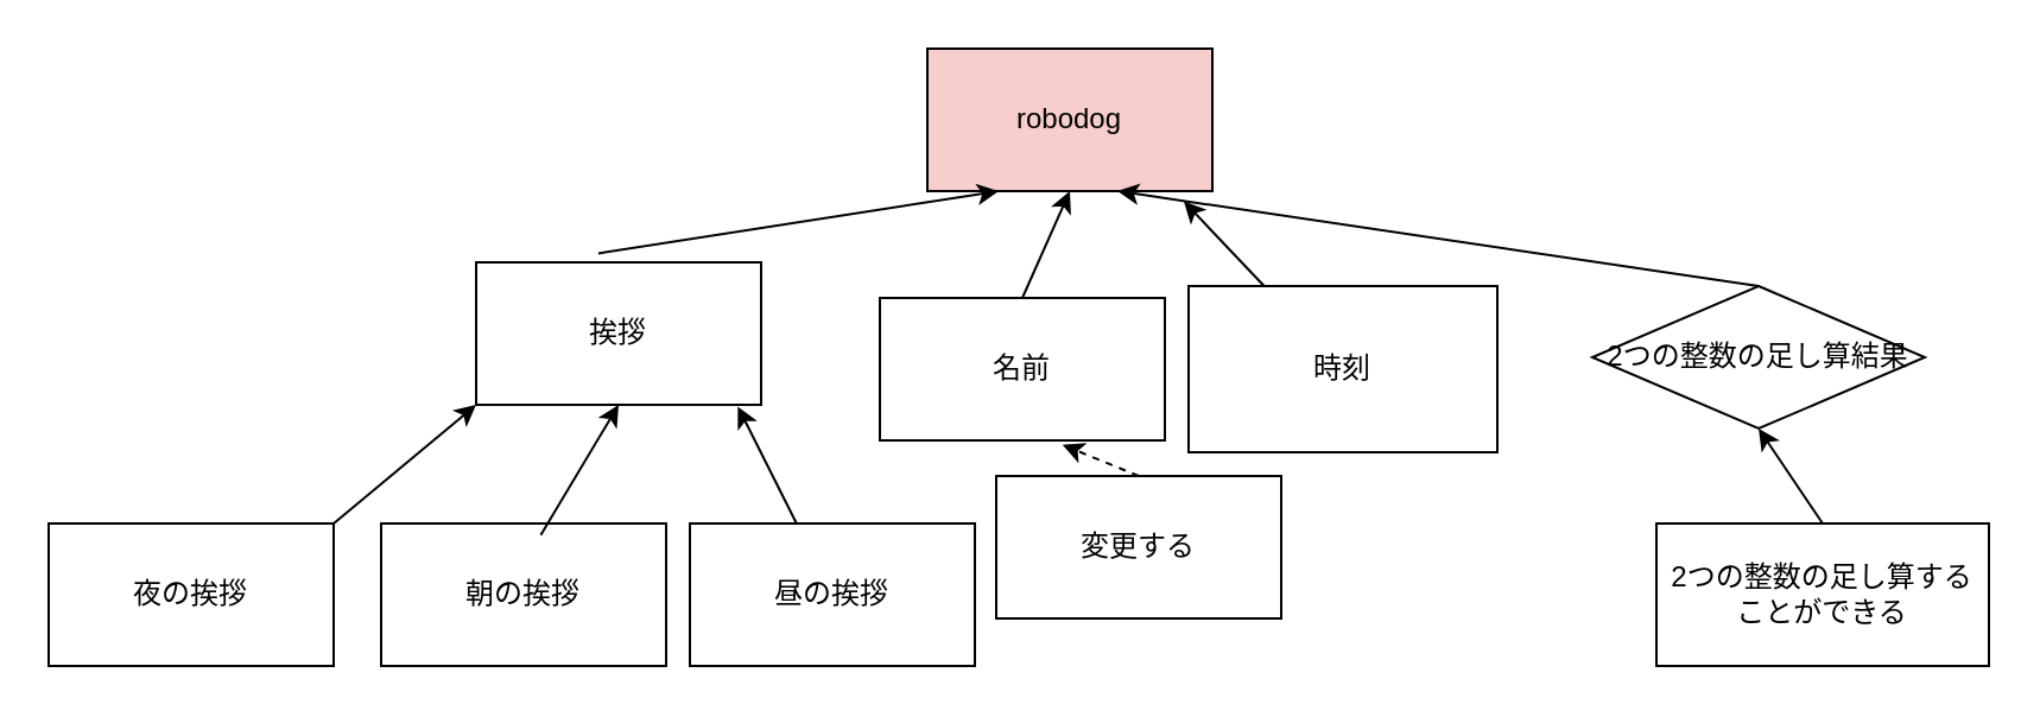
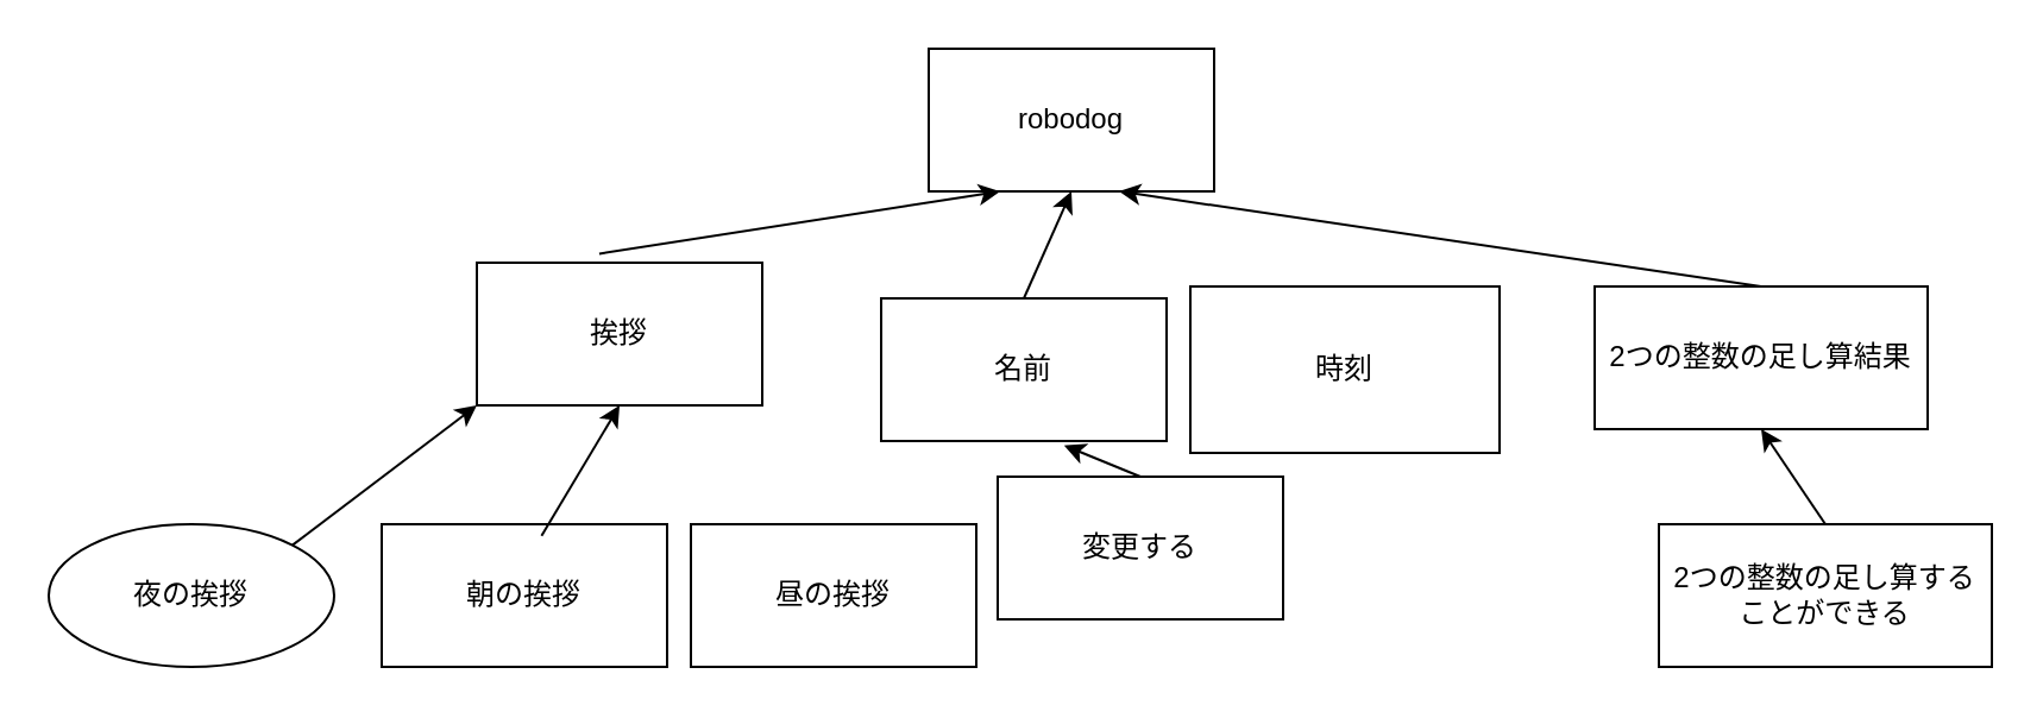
- <mxCell id="2" value="robodog" style="rounded=0;whiteSpace=wrap;html=1;fillColor=#f8cecc;" vertex="1" parent="1"><mxGeometry x="390" y="20" width="120" height="60" as="geometry" /></mxCell>
+ <mxCell id="2" value="robodog" style="rounded=0;whiteSpace=wrap;html=1;" vertex="1" parent="1"><mxGeometry x="390" y="20" width="120" height="60" as="geometry" /></mxCell>
- <mxCell id="10" value="" style="endArrow=classic;html=1;entryX=0.9;entryY=1.072;entryDx=0;entryDy=0;entryPerimeter=0;" edge="1" parent="1" source="4" target="2"><mxGeometry width="50" height="50" relative="1" as="geometry"><mxPoint x="390" y="389" as="sourcePoint" /><mxPoint x="356" y="340" as="targetPoint" /></mxGeometry></mxCell>
- <mxCell id="14" value="2つの整数の足し算結果" style="rhombus;whiteSpace=wrap;html=1;" vertex="1" parent="1"><mxGeometry x="670" y="120" width="140" height="60" as="geometry" /></mxCell>
+ <mxCell id="14" value="2つの整数の足し算結果" style="rounded=0;whiteSpace=wrap;html=1;" vertex="1" parent="1"><mxGeometry x="670" y="120" width="140" height="60" as="geometry" /></mxCell>
- <mxCell id="15" value="" style="endArrow=classic;html=1;entryX=0.641;entryY=1.031;entryDx=0;entryDy=0;entryPerimeter=0;exitX=0.5;exitY=0;exitDx=0;exitDy=0;dashed=1;" edge="1" parent="1" source="13" target="5"><mxGeometry width="50" height="50" relative="1" as="geometry"><mxPoint x="471.25" y="220" as="sourcePoint" /><mxPoint x="428.75" y="160" as="targetPoint" /></mxGeometry></mxCell>
+ <mxCell id="15" value="" style="endArrow=classic;html=1;entryX=0.641;entryY=1.031;entryDx=0;entryDy=0;entryPerimeter=0;exitX=0.5;exitY=0;exitDx=0;exitDy=0;" edge="1" parent="1" source="13" target="5"><mxGeometry width="50" height="50" relative="1" as="geometry"><mxPoint x="471.25" y="220" as="sourcePoint" /><mxPoint x="428.75" y="160" as="targetPoint" /></mxGeometry></mxCell>
- <mxCell id="9" value="" style="endArrow=classic;html=1;entryX=0.918;entryY=1.012;entryDx=0;entryDy=0;entryPerimeter=0;" edge="1" parent="1" source="8" target="6"><mxGeometry width="50" height="50" relative="1" as="geometry"><mxPoint x="400" y="280" as="sourcePoint" /><mxPoint x="450" y="230" as="targetPoint" /></mxGeometry></mxCell>
- <mxCell id="7" value="夜の挨拶" style="rounded=0;whiteSpace=wrap;html=1;" vertex="1" parent="1"><mxGeometry x="20" y="220" width="120" height="60" as="geometry" /></mxCell>
+ <mxCell id="7" value="夜の挨拶" style="ellipse;whiteSpace=wrap;html=1;" vertex="1" parent="1"><mxGeometry x="20" y="220" width="120" height="60" as="geometry" /></mxCell>
